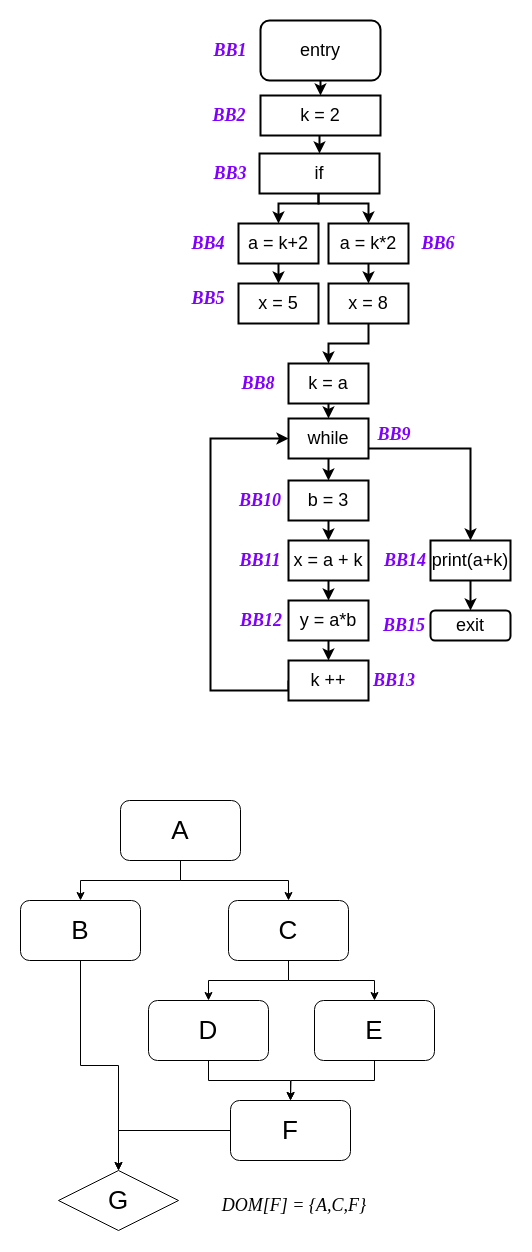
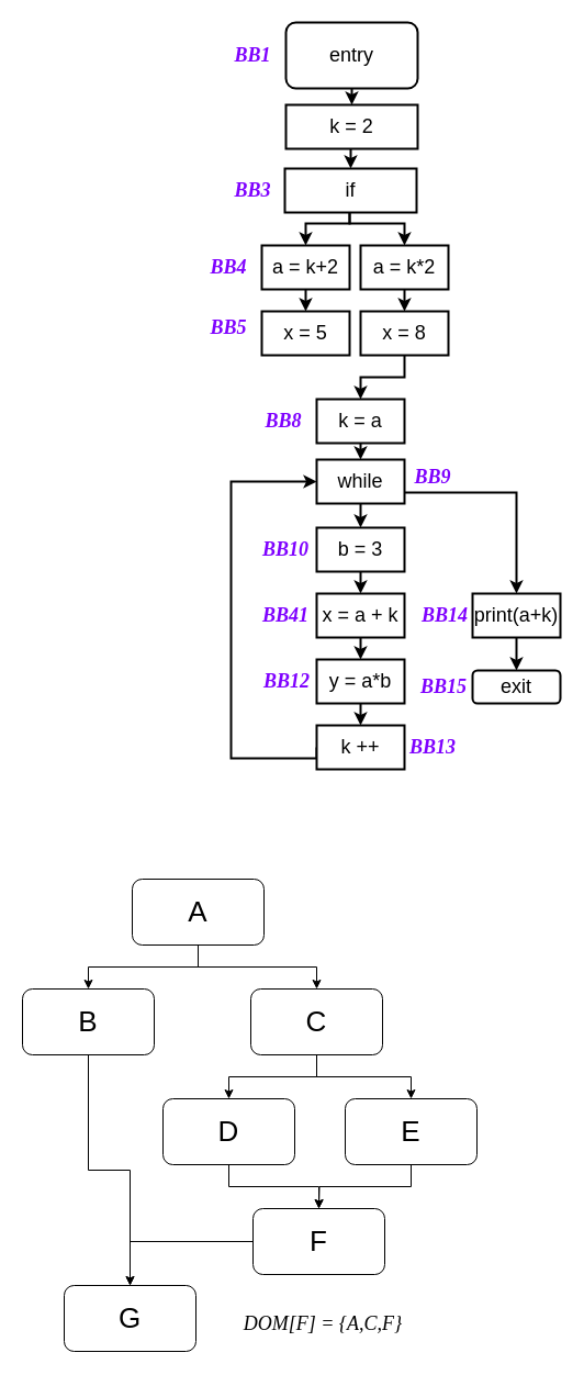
- <mxCell id="18" value="&lt;b style=&quot;font-size: 18px;&quot;&gt;&lt;font face=&quot;Garamond&quot; style=&quot;font-size: 18px;&quot;&gt;&lt;i style=&quot;font-size: 18px;&quot;&gt;BB2&lt;/i&gt;&lt;/font&gt;&lt;/b&gt;" style="text;html=1;align=center;verticalAlign=middle;whiteSpace=wrap;rounded=0;fontColor=#7F00FF;spacing=2;fontSize=18;strokeWidth=2;" vertex="1" parent="1"><mxGeometry x="199" y="100" width="60" height="30" as="geometry" /></mxCell>
- <mxCell id="39" value="&lt;b style=&quot;font-size: 18px;&quot;&gt;&lt;font face=&quot;Garamond&quot; style=&quot;font-size: 18px;&quot;&gt;&lt;i style=&quot;font-size: 18px;&quot;&gt;BB6&lt;/i&gt;&lt;/font&gt;&lt;/b&gt;" style="text;html=1;align=center;verticalAlign=middle;whiteSpace=wrap;rounded=0;fontColor=#7F00FF;spacing=2;fontSize=18;strokeWidth=2;" vertex="1" parent="1"><mxGeometry x="408" y="228" width="60" height="30" as="geometry" /></mxCell>
- <mxCell id="43" value="&lt;b style=&quot;font-size: 18px;&quot;&gt;&lt;font face=&quot;Garamond&quot; style=&quot;font-size: 18px;&quot;&gt;&lt;i style=&quot;font-size: 18px;&quot;&gt;BB11&lt;/i&gt;&lt;/font&gt;&lt;/b&gt;" style="text;html=1;align=center;verticalAlign=middle;whiteSpace=wrap;rounded=0;fontColor=#7F00FF;spacing=2;fontSize=18;strokeWidth=2;" vertex="1" parent="1"><mxGeometry x="230" y="545" width="60" height="30" as="geometry" /></mxCell>
+ <mxCell id="43" value="&lt;b style=&quot;font-size: 18px;&quot;&gt;&lt;font face=&quot;Garamond&quot; style=&quot;font-size: 18px;&quot;&gt;&lt;i style=&quot;font-size: 18px;&quot;&gt;BB41&lt;/i&gt;&lt;/font&gt;&lt;/b&gt;" style="text;html=1;align=center;verticalAlign=middle;whiteSpace=wrap;rounded=0;fontColor=#7F00FF;spacing=2;fontSize=18;strokeWidth=2;" vertex="1" parent="1"><mxGeometry x="230" y="545" width="60" height="30" as="geometry" /></mxCell>
- <mxCell id="61" value="G" style="rhombus;whiteSpace=wrap;html=1;fontSize=26;" vertex="1" parent="1"><mxGeometry x="58" y="1170" width="120" height="60" as="geometry" /></mxCell>
+ <mxCell id="61" value="G" style="rounded=1;whiteSpace=wrap;html=1;fontSize=26;" vertex="1" parent="1"><mxGeometry x="58" y="1170" width="120" height="60" as="geometry" /></mxCell>
